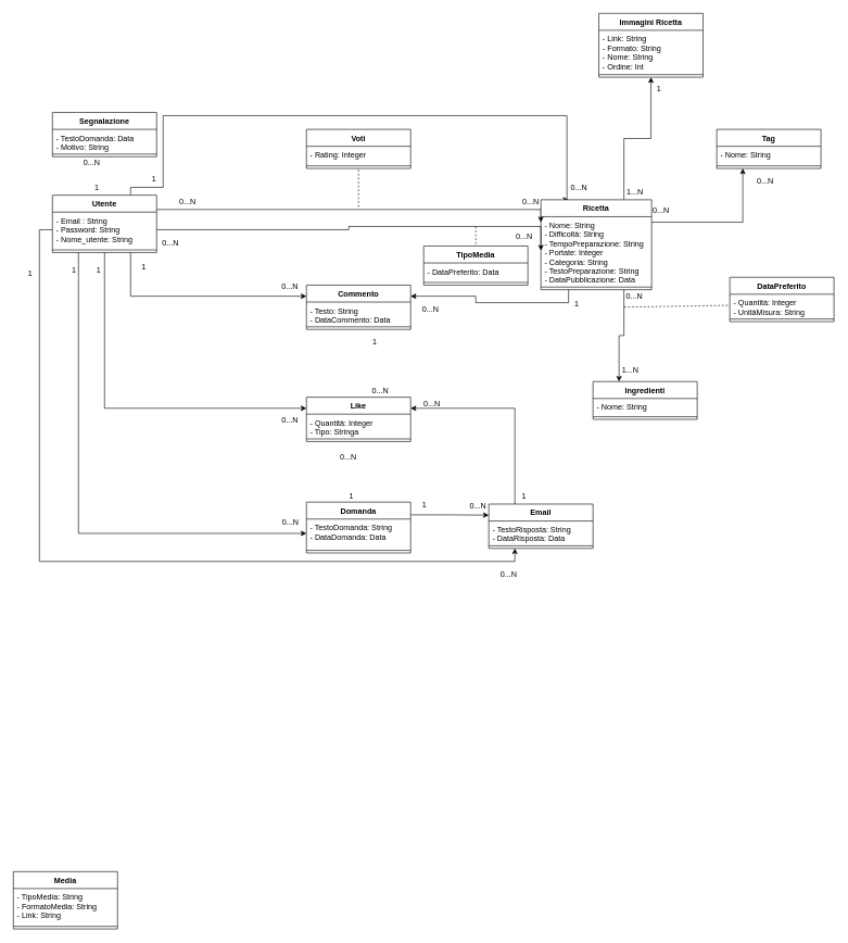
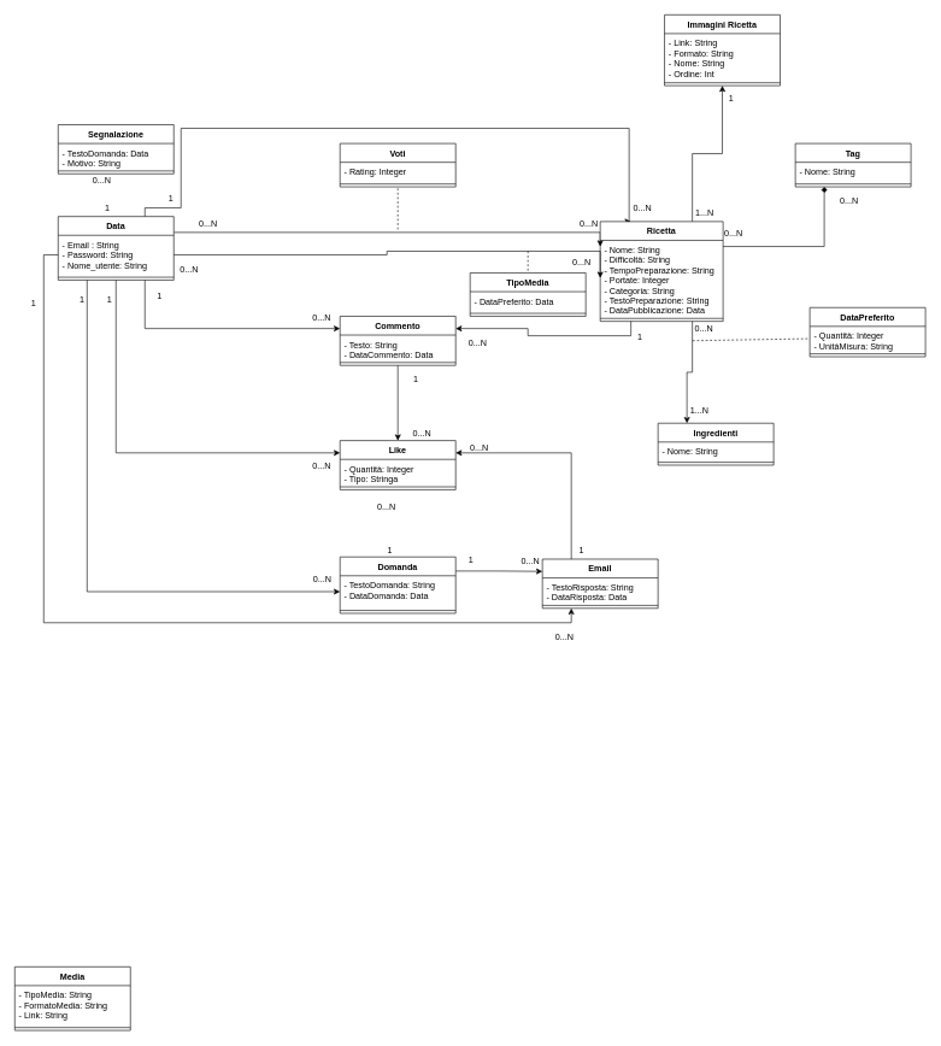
- <mxCell id="12" style="edgeStyle=orthogonalEdgeStyle;rounded=0;orthogonalLoop=1;jettySize=auto;html=1;exitX=1;exitY=0.25;exitDx=0;exitDy=0;entryX=0.25;entryY=1;entryDx=0;entryDy=0;" parent="1" source="14" target="30" edge="1"><mxGeometry relative="1" as="geometry" /></mxCell>
+ <mxCell id="12" style="edgeStyle=orthogonalEdgeStyle;rounded=0;orthogonalLoop=1;jettySize=auto;html=1;exitX=1;exitY=0.25;exitDx=0;exitDy=0;entryX=0.25;entryY=1;entryDx=0;entryDy=0;endArrow=diamond;" parent="1" source="14" target="30" edge="1"><mxGeometry relative="1" as="geometry" /></mxCell>
- <mxCell id="7" value="Utente" style="swimlane;fontStyle=1;align=center;verticalAlign=top;childLayout=stackLayout;horizontal=1;startSize=26;horizontalStack=0;resizeParent=1;resizeParentMax=0;resizeLast=0;collapsible=1;marginBottom=0;" parent="1" vertex="1"><mxGeometry x="80" y="299" width="160" height="88" as="geometry" /></mxCell>
+ <mxCell id="7" value="Data" style="swimlane;fontStyle=1;align=center;verticalAlign=top;childLayout=stackLayout;horizontal=1;startSize=26;horizontalStack=0;resizeParent=1;resizeParentMax=0;resizeLast=0;collapsible=1;marginBottom=0;" parent="1" vertex="1"><mxGeometry x="80" y="299" width="160" height="88" as="geometry" /></mxCell>
+ <mxCell id="17" style="edgeStyle=orthogonalEdgeStyle;rounded=0;orthogonalLoop=1;jettySize=auto;html=1;exitX=0.5;exitY=1;exitDx=0;exitDy=0;entryX=0.5;entryY=0;entryDx=0;entryDy=0;" parent="1" source="18" target="21" edge="1"><mxGeometry relative="1" as="geometry" /></mxCell>
